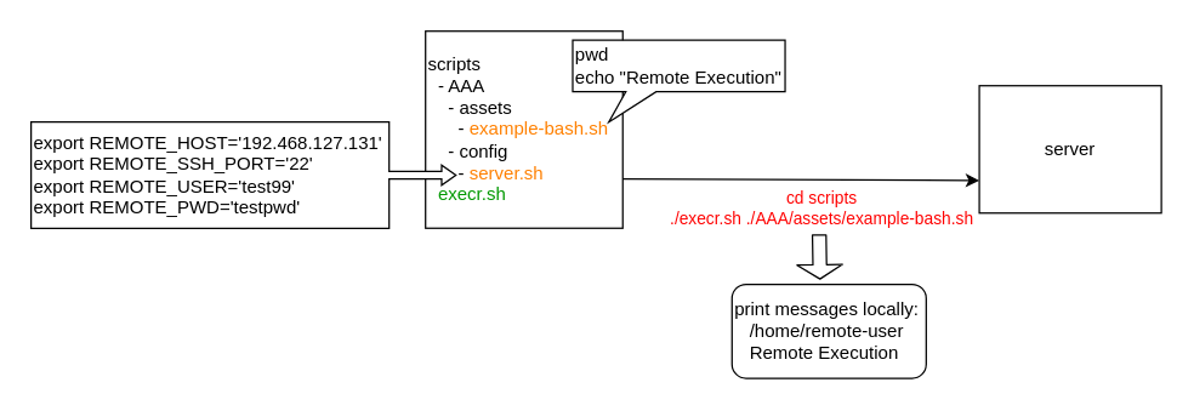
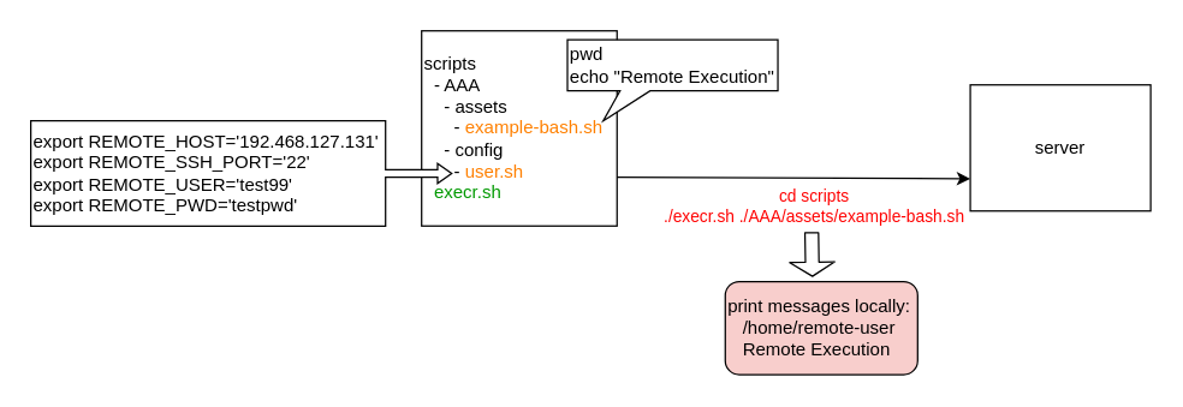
- <mxCell id="2" value="scripts&lt;div&gt;&amp;nbsp; - AAA&lt;/div&gt;&lt;div&gt;&amp;nbsp; &amp;nbsp; - assets&lt;div&gt;&amp;nbsp; &amp;nbsp; &amp;nbsp; - &lt;font style=&quot;color: rgb(255, 128, 0);&quot;&gt;example-bash.sh&lt;/font&gt;&lt;/div&gt;&lt;/div&gt;&lt;div&gt;&amp;nbsp; &amp;nbsp; - config&lt;/div&gt;&lt;div&gt;&amp;nbsp; &amp;nbsp; &amp;nbsp; - &lt;font style=&quot;color: rgb(255, 128, 0);&quot;&gt;server.sh&lt;/font&gt;&lt;/div&gt;&lt;div&gt;&amp;nbsp; &lt;font style=&quot;color: rgb(0, 153, 0);&quot;&gt;execr.sh&lt;/font&gt;&lt;/div&gt;" style="rounded=0;whiteSpace=wrap;html=1;align=left;" parent="1" vertex="1"><mxGeometry x="280" y="20" width="130" height="130" as="geometry" /></mxCell>
+ <mxCell id="2" value="scripts&lt;div&gt;&amp;nbsp; - AAA&lt;/div&gt;&lt;div&gt;&amp;nbsp; &amp;nbsp; - assets&lt;div&gt;&amp;nbsp; &amp;nbsp; &amp;nbsp; - &lt;font style=&quot;color: rgb(255, 128, 0);&quot;&gt;example-bash.sh&lt;/font&gt;&lt;/div&gt;&lt;/div&gt;&lt;div&gt;&amp;nbsp; &amp;nbsp; - config&lt;/div&gt;&lt;div&gt;&amp;nbsp; &amp;nbsp; &amp;nbsp; - &lt;font style=&quot;color: rgb(255, 128, 0);&quot;&gt;user.sh&lt;/font&gt;&lt;/div&gt;&lt;div&gt;&amp;nbsp; &lt;font style=&quot;color: rgb(0, 153, 0);&quot;&gt;execr.sh&lt;/font&gt;&lt;/div&gt;" style="rounded=0;whiteSpace=wrap;html=1;align=left;" parent="1" vertex="1"><mxGeometry x="280" y="20" width="130" height="130" as="geometry" /></mxCell>
- <mxCell id="6" value="&lt;div&gt;&lt;font style=&quot;color: rgb(0, 0, 0);&quot;&gt;print messages locally:&amp;nbsp;&lt;/font&gt;&lt;/div&gt;&lt;div&gt;&lt;font style=&quot;color: rgb(0, 0, 0);&quot;&gt;&amp;nbsp; &amp;nbsp;/home/remote-user&lt;/font&gt;&lt;/div&gt;&lt;div&gt;&lt;font style=&quot;color: rgb(0, 0, 0);&quot;&gt;&amp;nbsp; &amp;nbsp;Remote Execution&lt;/font&gt;&lt;/div&gt;" style="rounded=1;whiteSpace=wrap;html=1;align=left;" parent="1" vertex="1"><mxGeometry x="482" y="187" width="128" height="62" as="geometry" /></mxCell>
+ <mxCell id="6" value="&lt;div&gt;&lt;font style=&quot;color: rgb(0, 0, 0);&quot;&gt;print messages locally:&amp;nbsp;&lt;/font&gt;&lt;/div&gt;&lt;div&gt;&lt;font style=&quot;color: rgb(0, 0, 0);&quot;&gt;&amp;nbsp; &amp;nbsp;/home/remote-user&lt;/font&gt;&lt;/div&gt;&lt;div&gt;&lt;font style=&quot;color: rgb(0, 0, 0);&quot;&gt;&amp;nbsp; &amp;nbsp;Remote Execution&lt;/font&gt;&lt;/div&gt;" style="rounded=1;whiteSpace=wrap;html=1;align=left;fillColor=#f8cecc;" parent="1" vertex="1"><mxGeometry x="482" y="187" width="128" height="62" as="geometry" /></mxCell>
